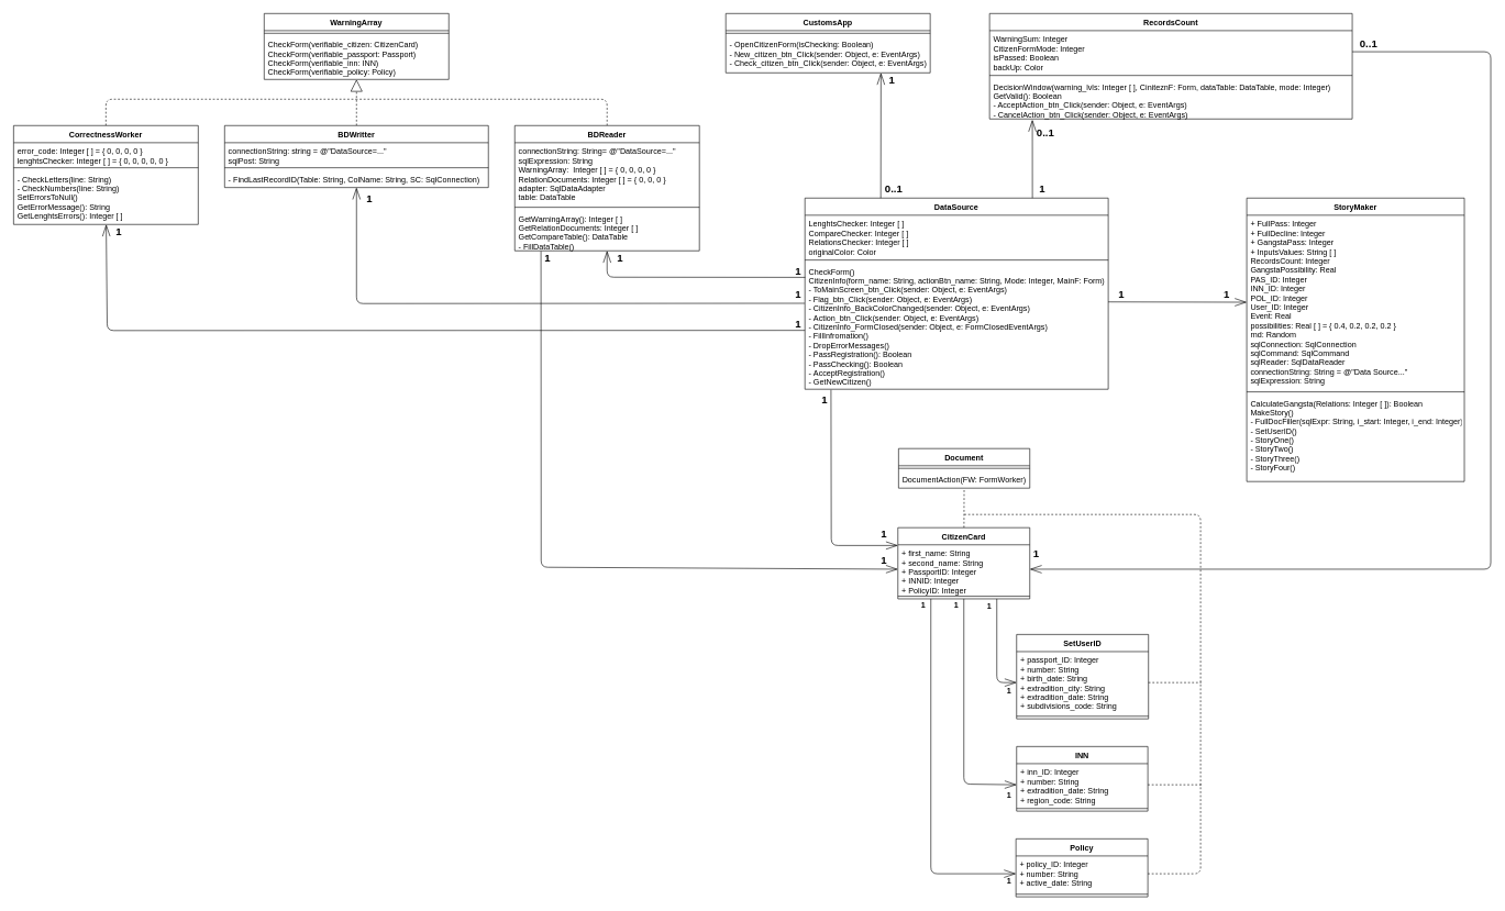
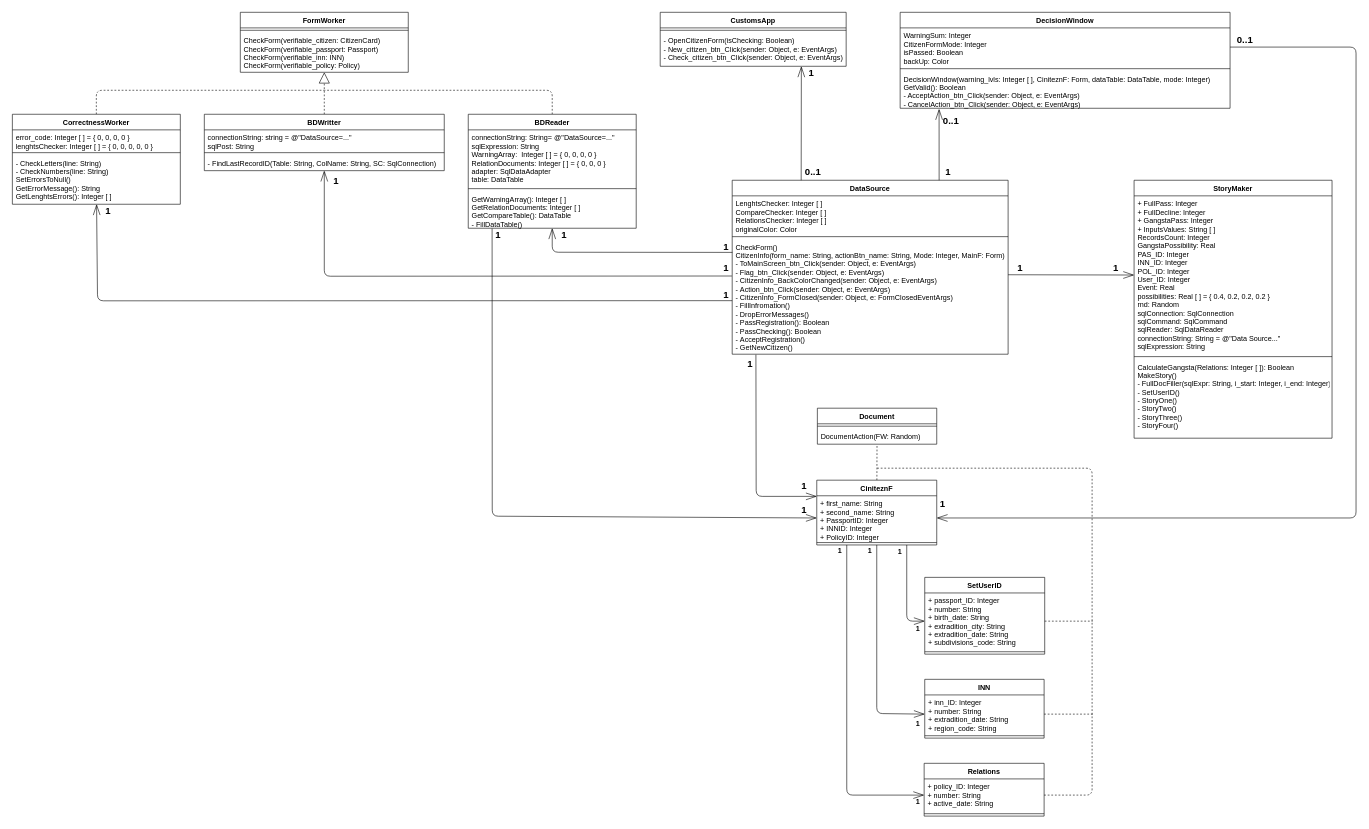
- <mxCell id="29" value="WarningArray" style="swimlane;fontStyle=1;align=center;verticalAlign=top;childLayout=stackLayout;horizontal=1;startSize=26;horizontalStack=0;resizeParent=1;resizeParentMax=0;resizeLast=0;collapsible=1;marginBottom=0;" parent="1" vertex="1"><mxGeometry x="400" width="280" height="100" as="geometry" y="20" /></mxCell>
+ <mxCell id="29" value="FormWorker" style="swimlane;fontStyle=1;align=center;verticalAlign=top;childLayout=stackLayout;horizontal=1;startSize=26;horizontalStack=0;resizeParent=1;resizeParentMax=0;resizeLast=0;collapsible=1;marginBottom=0;" parent="1" vertex="1"><mxGeometry x="400" width="280" height="100" as="geometry" y="20" /></mxCell>
- <mxCell id="12" value="RecordsCount" style="swimlane;fontStyle=1;align=center;verticalAlign=top;childLayout=stackLayout;horizontal=1;startSize=26;horizontalStack=0;resizeParent=1;resizeParentMax=0;resizeLast=0;collapsible=1;marginBottom=0;" parent="1" vertex="1"><mxGeometry x="1500" width="550" height="160" as="geometry" y="20" /></mxCell>
+ <mxCell id="12" value="DecisionWindow" style="swimlane;fontStyle=1;align=center;verticalAlign=top;childLayout=stackLayout;horizontal=1;startSize=26;horizontalStack=0;resizeParent=1;resizeParentMax=0;resizeLast=0;collapsible=1;marginBottom=0;" parent="1" vertex="1"><mxGeometry x="1500" width="550" height="160" as="geometry" y="20" /></mxCell>
- <mxCell id="41" value="DocumentAction(FW: FormWorker)" style="text;strokeColor=none;fillColor=none;align=left;verticalAlign=top;spacingLeft=4;spacingRight=4;overflow=hidden;rotatable=0;points=[[0,0.5],[1,0.5]];portConstraint=eastwest;" parent="39" vertex="1"><mxGeometry y="34" width="199" height="26" as="geometry" /></mxCell>
+ <mxCell id="41" value="DocumentAction(FW: Random)" style="text;strokeColor=none;fillColor=none;align=left;verticalAlign=top;spacingLeft=4;spacingRight=4;overflow=hidden;rotatable=0;points=[[0,0.5],[1,0.5]];portConstraint=eastwest;" parent="39" vertex="1"><mxGeometry y="34" width="199" height="26" as="geometry" /></mxCell>
- <mxCell id="36" value="CitizenCard" style="swimlane;fontStyle=1;align=center;verticalAlign=top;childLayout=stackLayout;horizontal=1;startSize=26;horizontalStack=0;resizeParent=1;resizeParentMax=0;resizeLast=0;collapsible=1;marginBottom=0;" parent="1" vertex="1"><mxGeometry x="1361" y="800" width="200" height="108" as="geometry" /></mxCell>
+ <mxCell id="36" value="CiniteznF" style="swimlane;fontStyle=1;align=center;verticalAlign=top;childLayout=stackLayout;horizontal=1;startSize=26;horizontalStack=0;resizeParent=1;resizeParentMax=0;resizeLast=0;collapsible=1;marginBottom=0;" parent="1" vertex="1"><mxGeometry x="1361" y="800" width="200" height="108" as="geometry" /></mxCell>
- <mxCell id="76" value="Policy" style="swimlane;fontStyle=1;align=center;verticalAlign=top;childLayout=stackLayout;horizontal=1;startSize=26;horizontalStack=0;resizeParent=1;resizeParentMax=0;resizeLast=0;collapsible=1;marginBottom=0;" parent="1" vertex="1"><mxGeometry x="1540" y="1272" width="200" height="88" as="geometry" /></mxCell>
+ <mxCell id="76" value="Relations" style="swimlane;fontStyle=1;align=center;verticalAlign=top;childLayout=stackLayout;horizontal=1;startSize=26;horizontalStack=0;resizeParent=1;resizeParentMax=0;resizeLast=0;collapsible=1;marginBottom=0;" parent="1" vertex="1"><mxGeometry x="1540" y="1272" width="200" height="88" as="geometry" /></mxCell>
